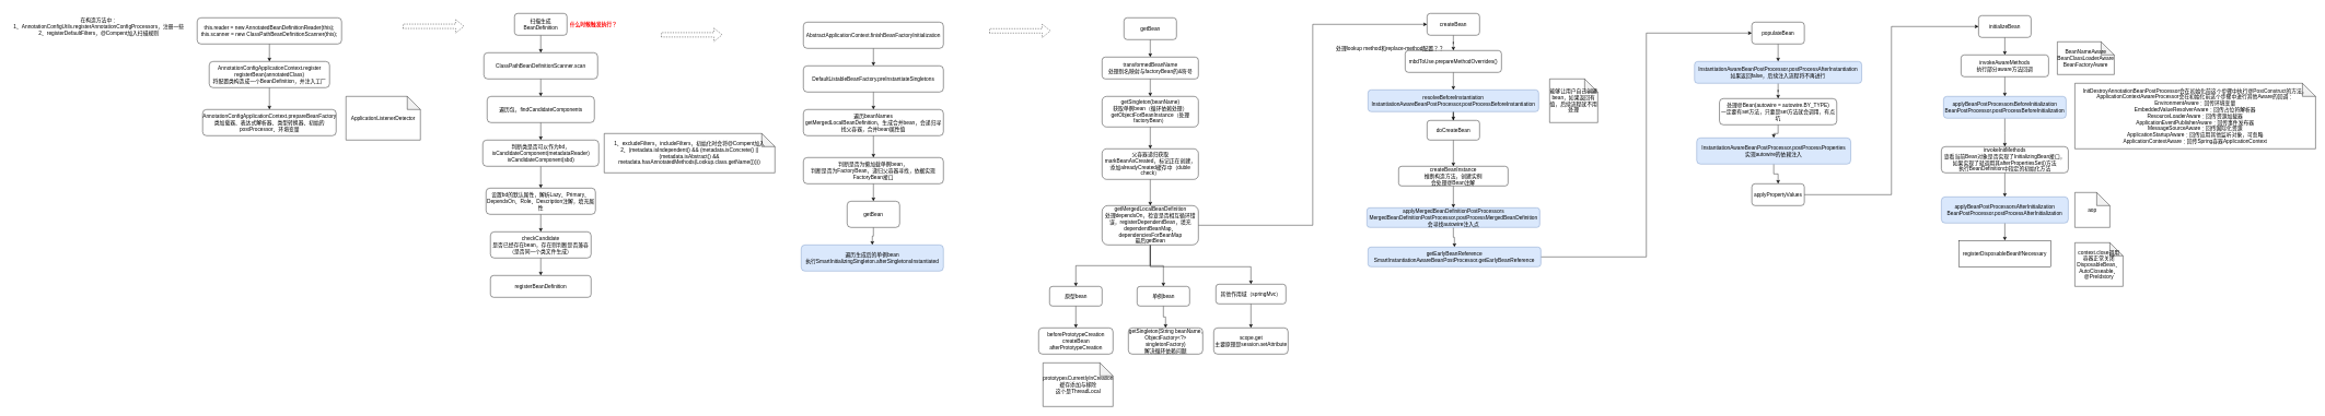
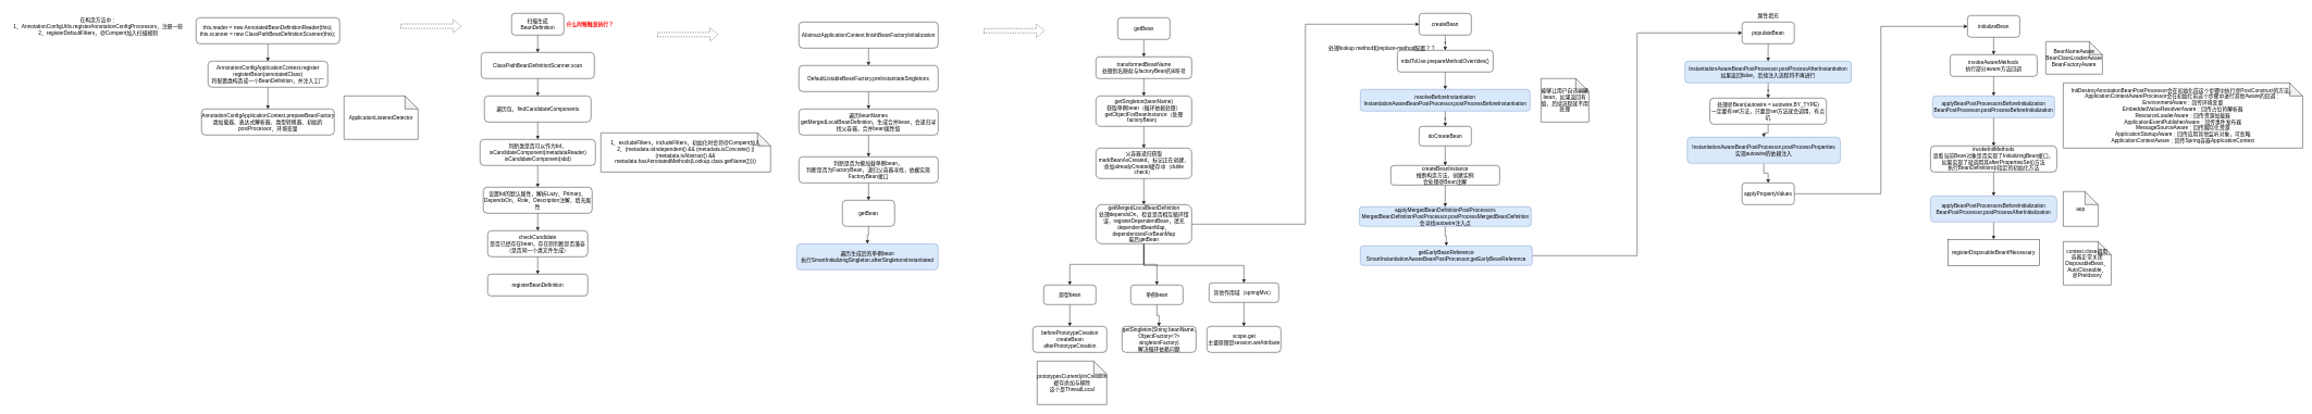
+ <mxCell id="76" value="属性填充" style="text;html=1;align=center;verticalAlign=middle;resizable=0;points=[];autosize=1;strokeColor=none;fillColor=none;fontColor=#000000;" vertex="1" parent="1"><mxGeometry x="4027" y="20" width="70" height="30" as="geometry" /></mxCell>
- <mxCell id="67" value="doCreateBean" style="rounded=1;whiteSpace=wrap;html=1;fontColor=#000000;" vertex="1" parent="1"><mxGeometry x="3260" y="275" width="120" height="45" as="geometry" /></mxCell>
+ <mxCell id="67" value="doCreateBean" style="rounded=1;whiteSpace=wrap;html=1;fontColor=#000000;" vertex="1" parent="1"><mxGeometry x="3260" y="290" width="120" height="45" as="geometry" /></mxCell>
- <mxCell id="96" value="applyBeanPostProcessorsAfterInitialization&lt;br&gt;BeanPostProcessor.postProcessAfterInitialization" style="rounded=1;whiteSpace=wrap;html=1;labelBackgroundColor=none;strokeWidth=1;fillStyle=auto;fillColor=#dae8fc;strokeColor=#6c8ebf;" vertex="1" parent="1"><mxGeometry x="4435" y="450" width="290" height="60" as="geometry" /></mxCell>
+ <mxCell id="96" value="applyBeanPostProcessorsBeforeInitialization&lt;br&gt;BeanPostProcessor.postProcessAfterInitialization" style="rounded=1;whiteSpace=wrap;html=1;labelBackgroundColor=none;strokeWidth=1;fillStyle=auto;fillColor=#dae8fc;strokeColor=#6c8ebf;" vertex="1" parent="1"><mxGeometry x="4435" y="450" width="290" height="60" as="geometry" /></mxCell>
